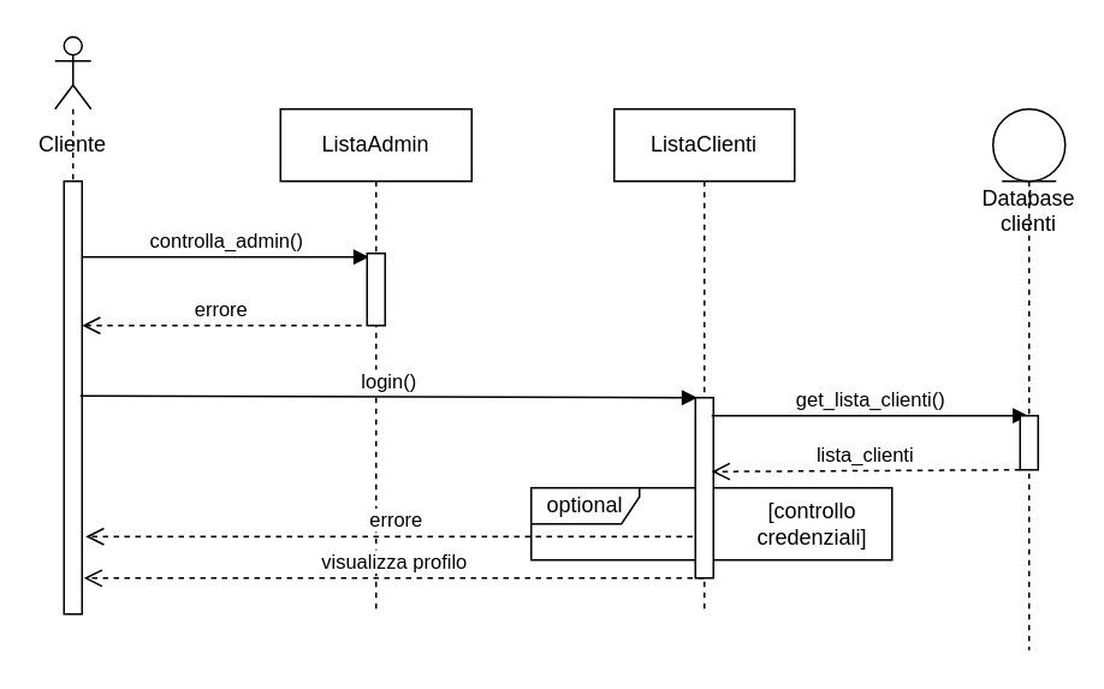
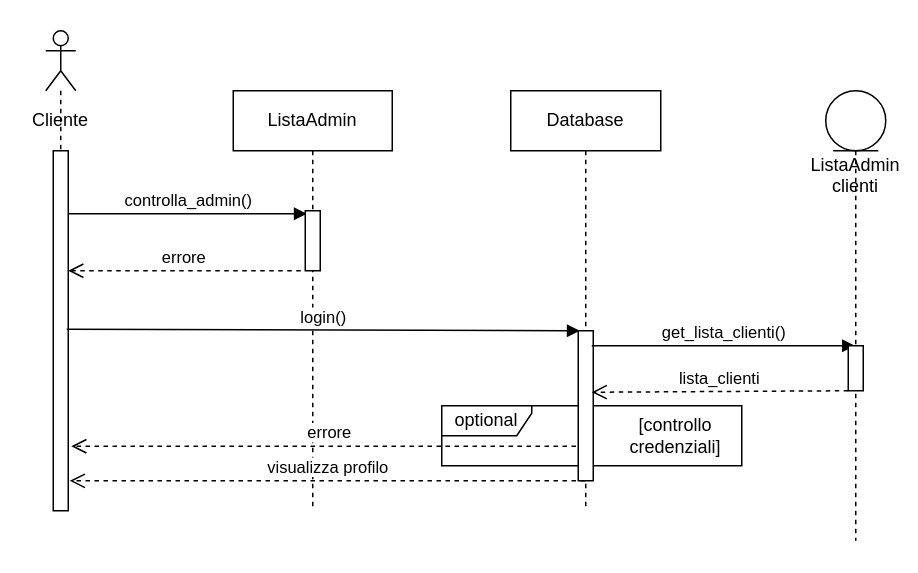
- <mxCell id="4" value="&lt;div&gt;ListaClienti&lt;/div&gt;" style="shape=umlLifeline;perimeter=lifelinePerimeter;whiteSpace=wrap;html=1;container=1;collapsible=0;recursiveResize=0;outlineConnect=0;" parent="1" vertex="1"><mxGeometry x="340" y="60" width="100" height="280" as="geometry" /></mxCell>
+ <mxCell id="4" value="&lt;div&gt;Database&lt;/div&gt;" style="shape=umlLifeline;perimeter=lifelinePerimeter;whiteSpace=wrap;html=1;container=1;collapsible=0;recursiveResize=0;outlineConnect=0;" parent="1" vertex="1"><mxGeometry x="340" y="60" width="100" height="280" as="geometry" /></mxCell>
- <mxCell id="16" value="Database&lt;br&gt;clienti" style="shape=umlLifeline;participant=umlEntity;perimeter=lifelinePerimeter;whiteSpace=wrap;html=1;container=1;collapsible=0;recursiveResize=0;verticalAlign=top;spacingTop=36;outlineConnect=0;" vertex="1" parent="1"><mxGeometry x="550" y="60" width="40" height="300" as="geometry" /></mxCell>
+ <mxCell id="16" value="ListaAdmin&lt;br&gt;clienti" style="shape=umlLifeline;participant=umlEntity;perimeter=lifelinePerimeter;whiteSpace=wrap;html=1;container=1;collapsible=0;recursiveResize=0;verticalAlign=top;spacingTop=36;outlineConnect=0;" vertex="1" parent="1"><mxGeometry x="550" y="60" width="40" height="300" as="geometry" /></mxCell>
